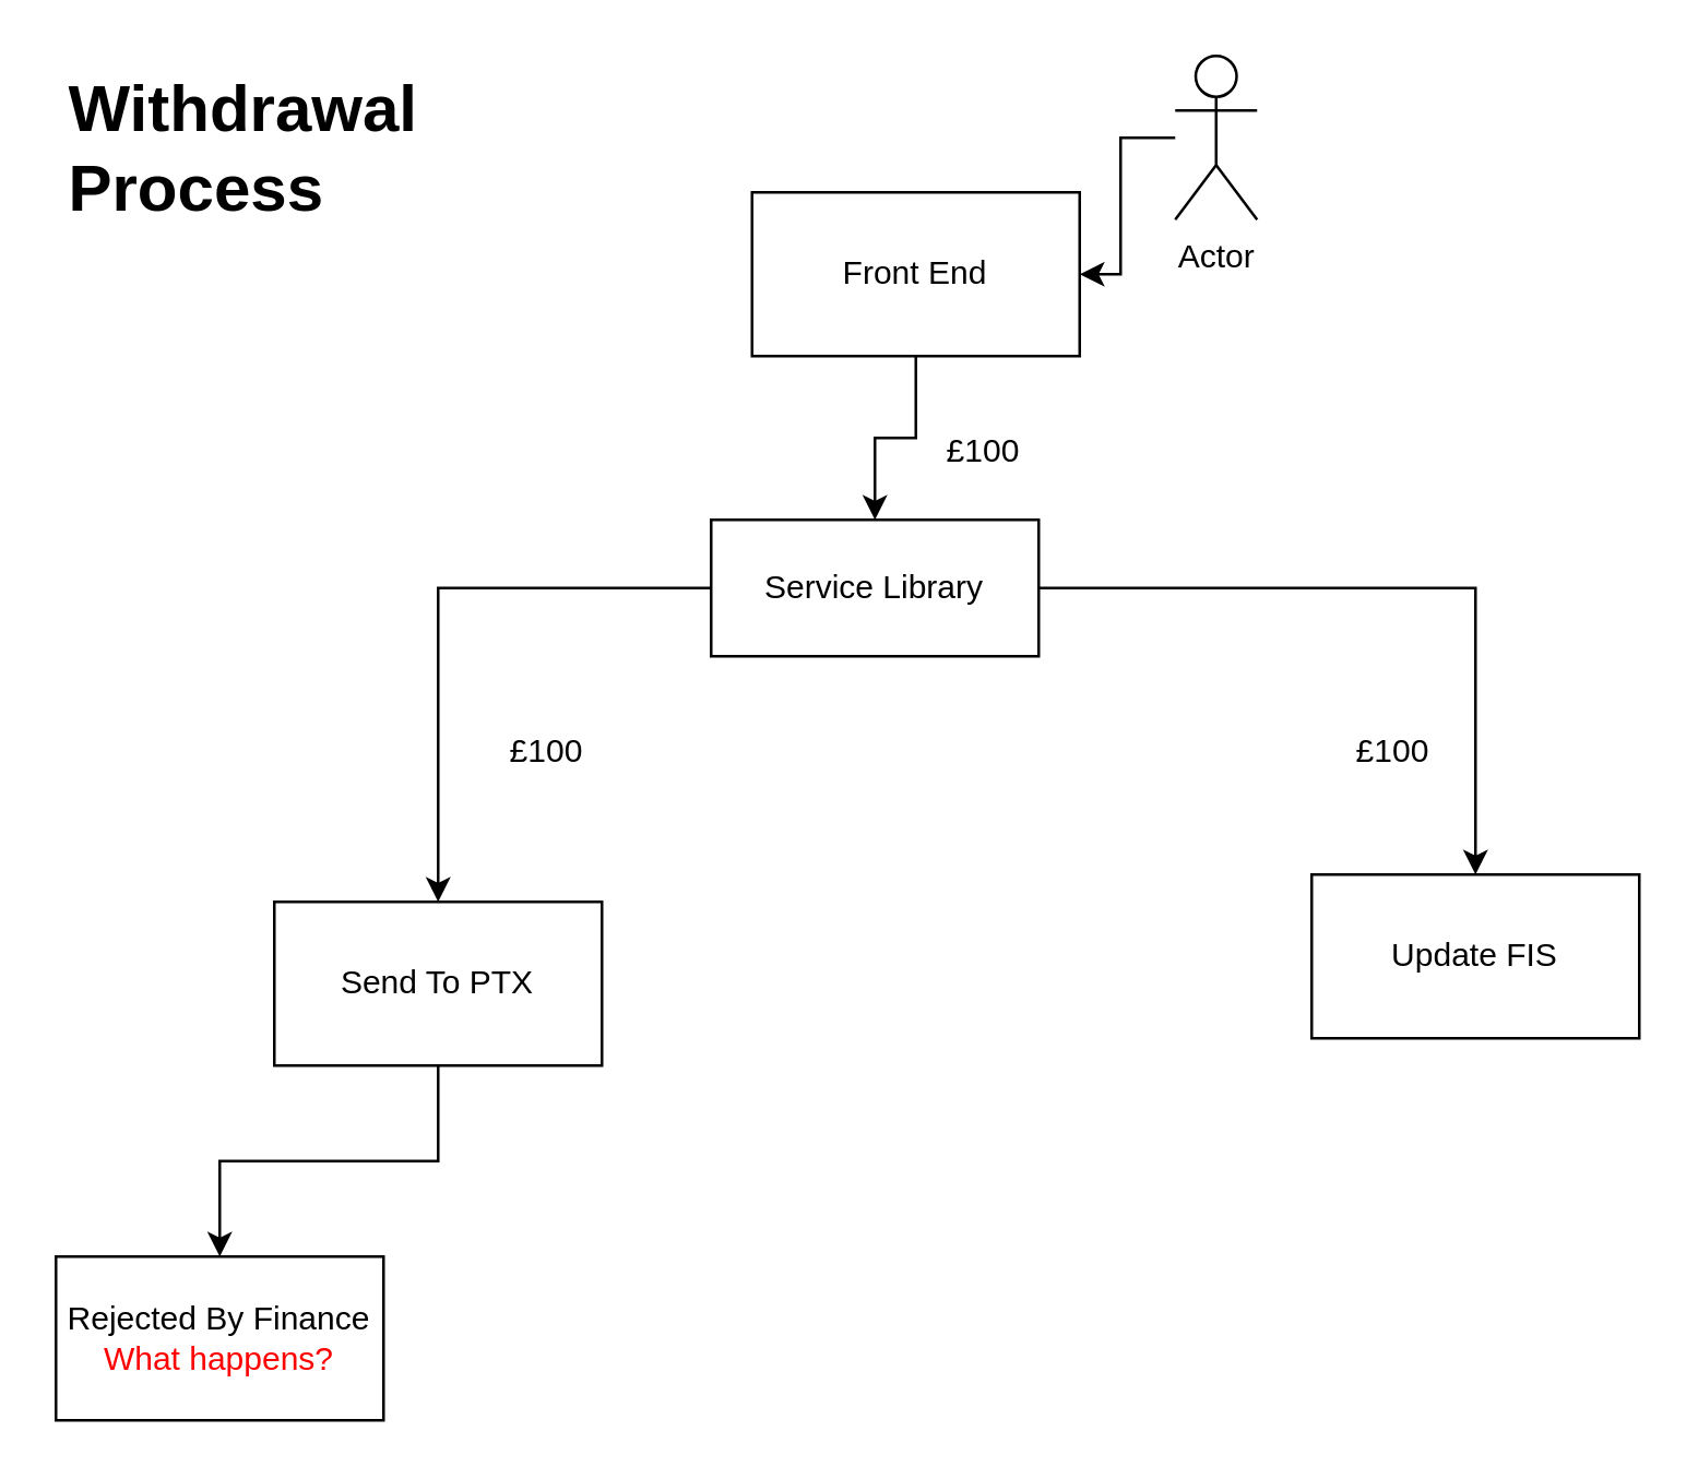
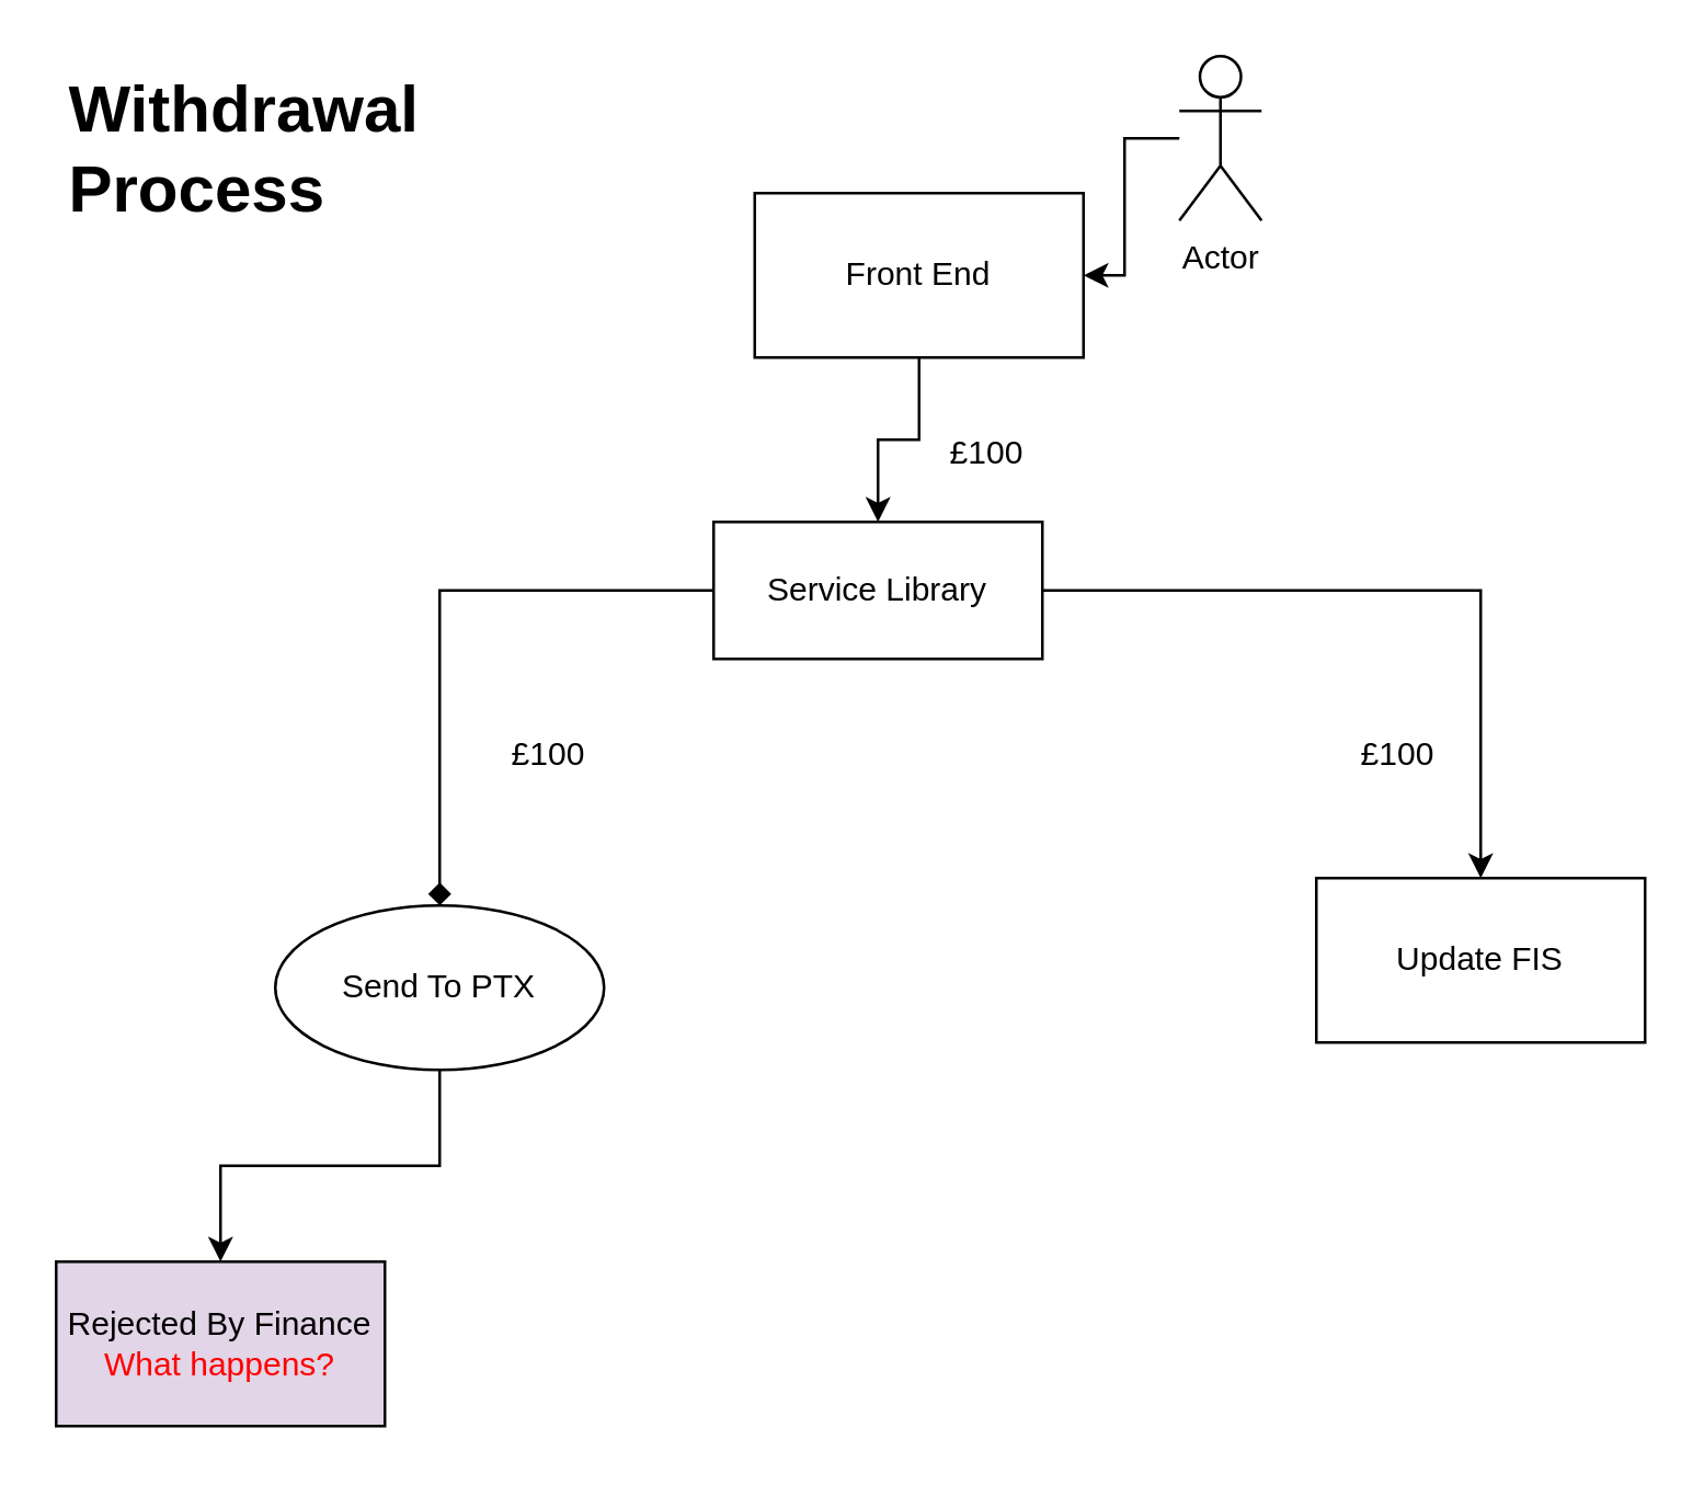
- <mxCell id="4" value="" style="edgeStyle=orthogonalEdgeStyle;rounded=0;orthogonalLoop=1;jettySize=auto;html=1;" edge="1" parent="1" source="6" target="10"><mxGeometry relative="1" as="geometry" /></mxCell>
+ <mxCell id="4" value="" style="edgeStyle=orthogonalEdgeStyle;rounded=0;orthogonalLoop=1;jettySize=auto;html=1;endArrow=diamond;" edge="1" parent="1" source="6" target="10"><mxGeometry relative="1" as="geometry" /></mxCell>
- <mxCell id="10" value="Send To PTX" style="whiteSpace=wrap;html=1;rounded=0;" vertex="1" parent="1"><mxGeometry x="100" y="330" width="120" height="60" as="geometry" /></mxCell>
+ <mxCell id="10" value="Send To PTX" style="ellipse;whiteSpace=wrap;html=1;" vertex="1" parent="1"><mxGeometry x="100" y="330" width="120" height="60" as="geometry" /></mxCell>
- <mxCell id="12" value="Rejected By Finance&lt;br&gt;&lt;font color=&quot;#ff0000&quot;&gt;What happens?&lt;/font&gt;" style="whiteSpace=wrap;html=1;rounded=0;" vertex="1" parent="1"><mxGeometry x="20" y="460" width="120" height="60" as="geometry" /></mxCell>
+ <mxCell id="12" value="Rejected By Finance&lt;br&gt;&lt;font color=&quot;#ff0000&quot;&gt;What happens?&lt;/font&gt;" style="whiteSpace=wrap;html=1;rounded=0;fillColor=#e1d5e7;" vertex="1" parent="1"><mxGeometry x="20" y="460" width="120" height="60" as="geometry" /></mxCell>
